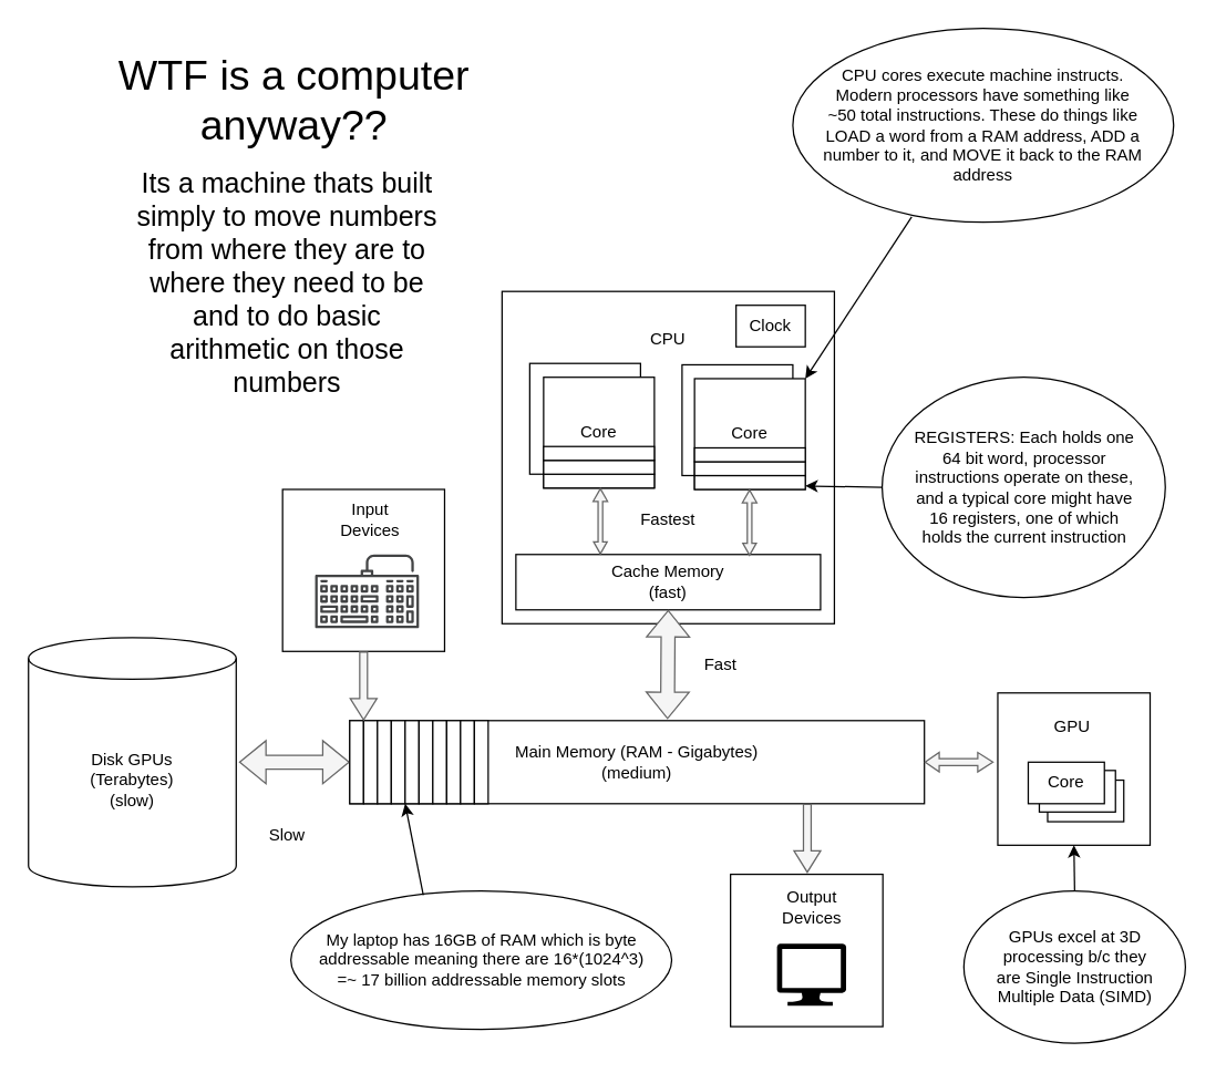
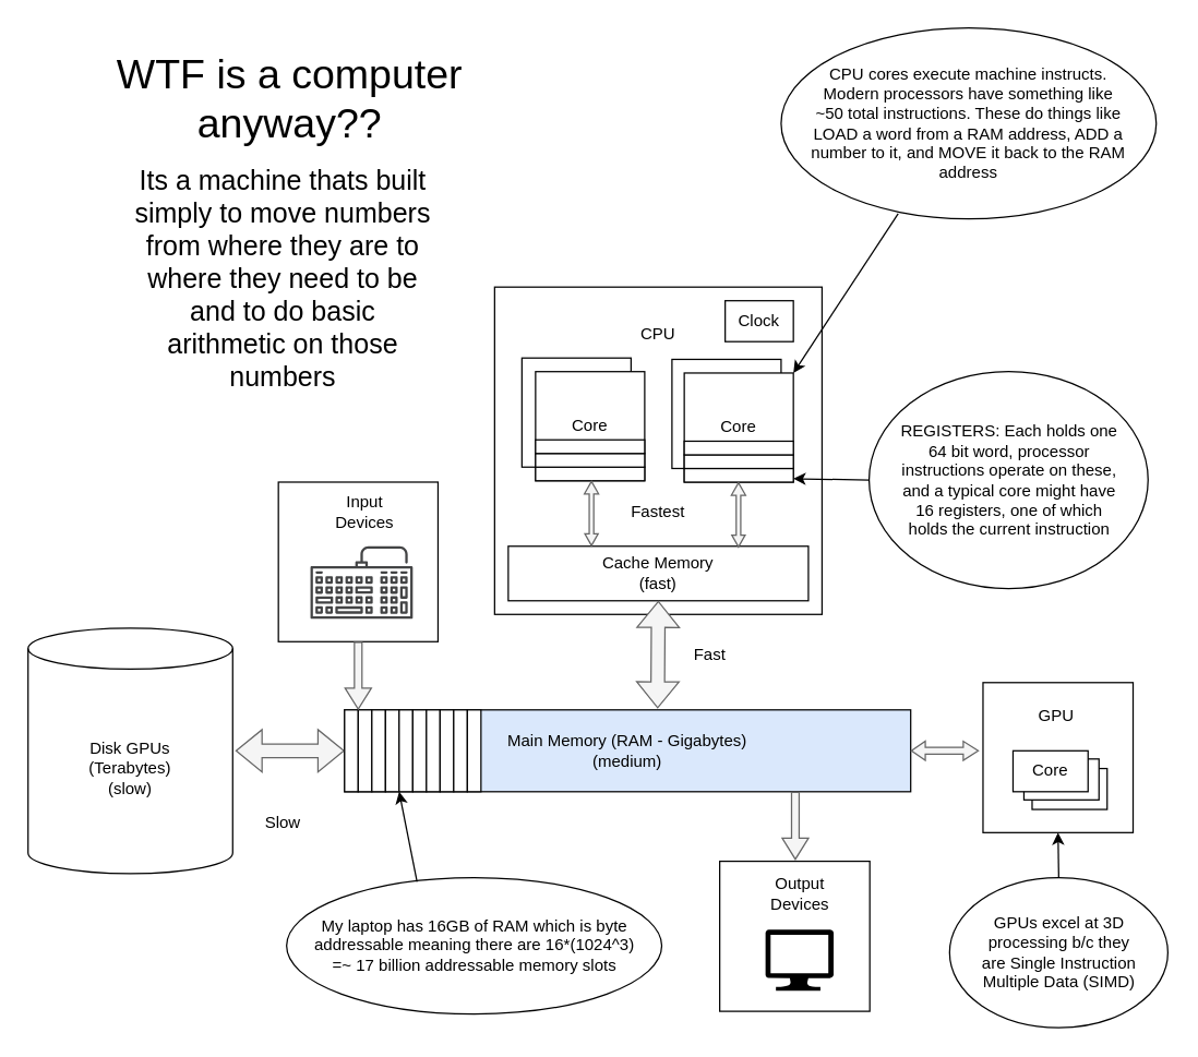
- <mxCell id="8" value="Main Memory (RAM - Gigabytes)&lt;br&gt;(medium)" style="rounded=0;whiteSpace=wrap;html=1;" parent="1" vertex="1"><mxGeometry x="252" y="520" width="415" height="60" as="geometry" /></mxCell>
+ <mxCell id="8" value="Main Memory (RAM - Gigabytes)&lt;br&gt;(medium)" style="rounded=0;whiteSpace=wrap;html=1;fillColor=#dae8fc;" parent="1" vertex="1"><mxGeometry x="252" y="520" width="415" height="60" as="geometry" /></mxCell>
